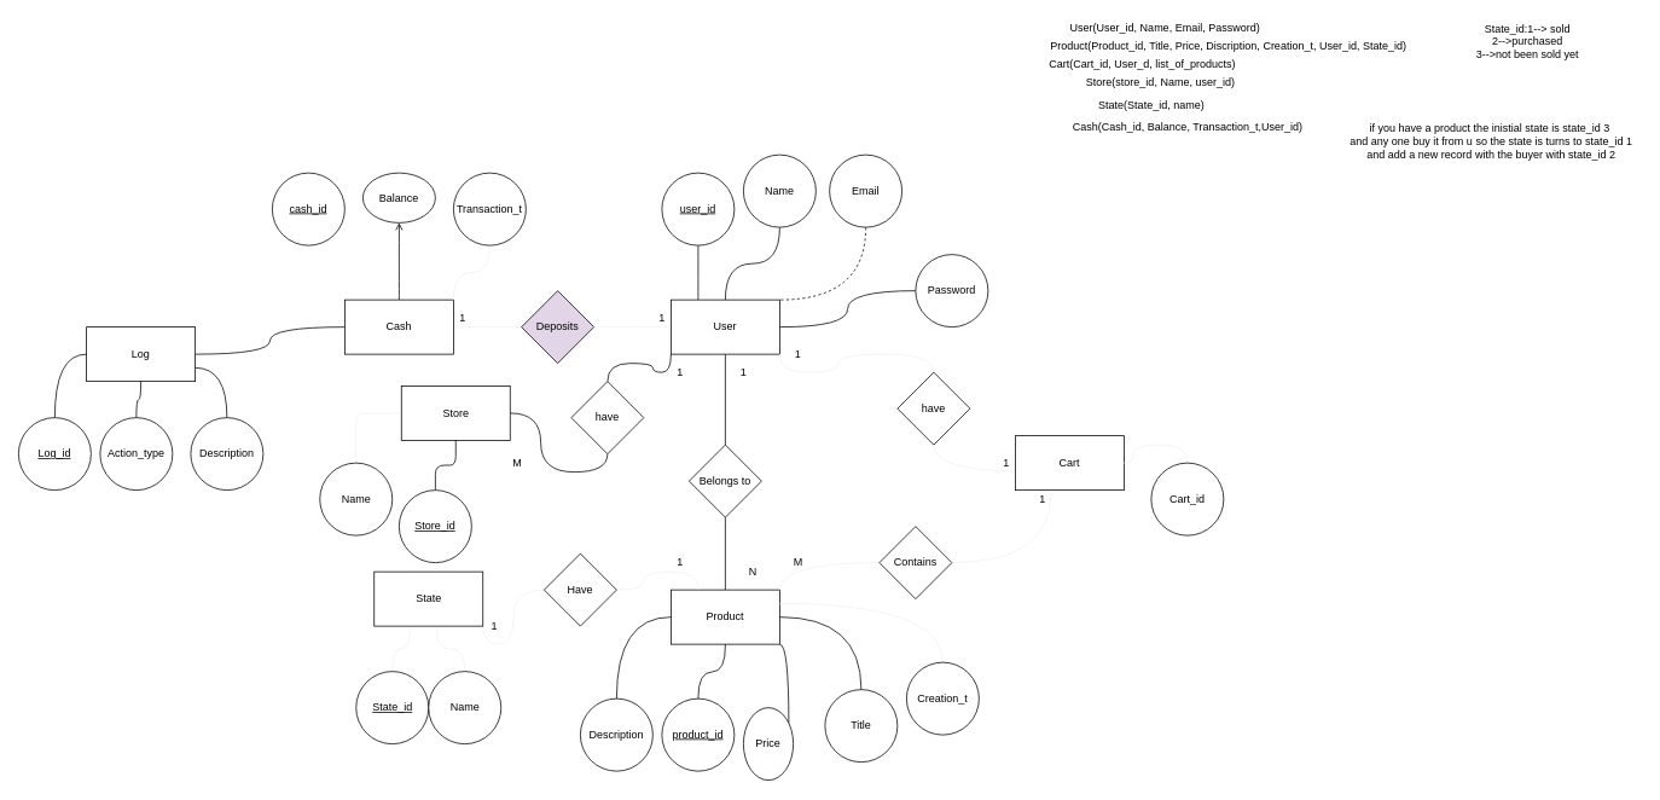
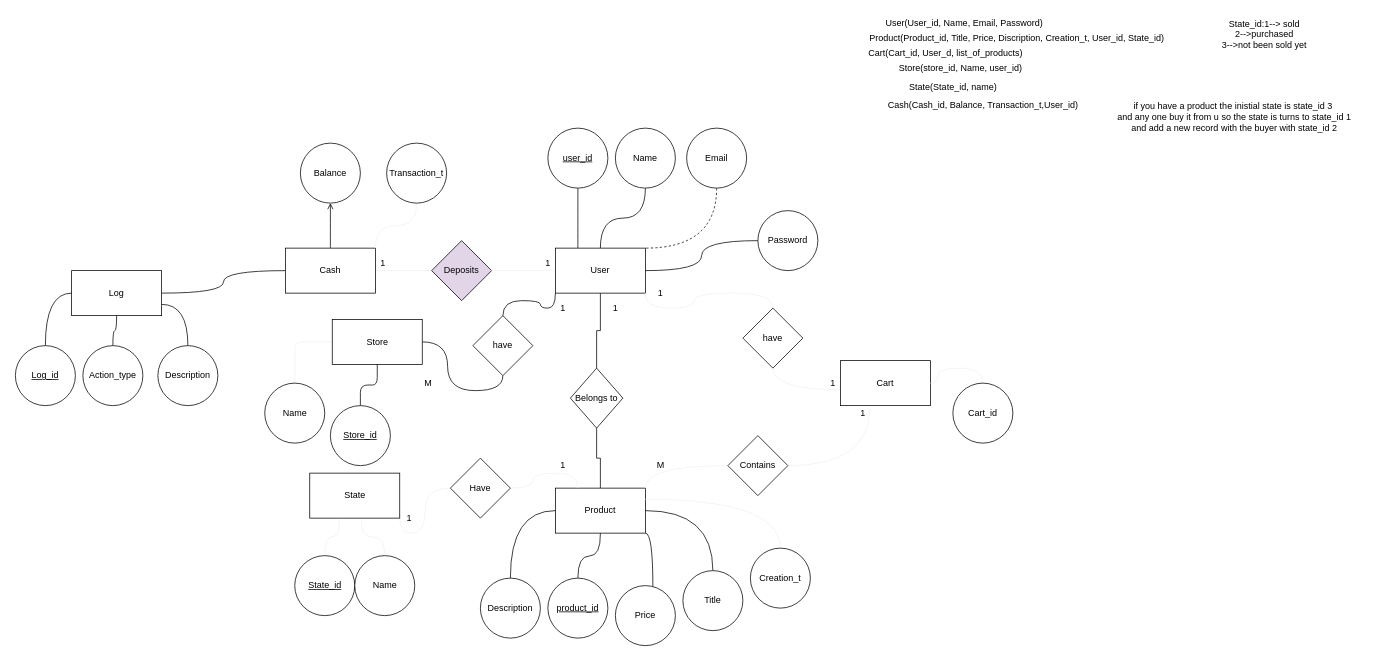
- <mxCell id="36" value="Balance" style="ellipse;whiteSpace=wrap;html=1;aspect=fixed;" parent="1" vertex="1"><mxGeometry x="400" y="190" width="80" height="55" as="geometry" /></mxCell>
+ <mxCell id="36" value="Balance" style="ellipse;whiteSpace=wrap;html=1;aspect=fixed;" parent="1" vertex="1"><mxGeometry x="400" y="190" width="80" height="80" as="geometry" /></mxCell>
- <mxCell id="35" value="&lt;u&gt;cash_id&lt;/u&gt;" style="ellipse;whiteSpace=wrap;html=1;aspect=fixed;" parent="1" vertex="1"><mxGeometry x="300" y="190" width="80" height="80" as="geometry" /></mxCell>
- <mxCell id="67" value="Transaction_t" style="ellipse;whiteSpace=wrap;html=1;aspect=fixed;" parent="1" vertex="1"><mxGeometry x="500" y="190" width="80" height="80" as="geometry" /></mxCell>
+ <mxCell id="67" value="Transaction_t" style="ellipse;whiteSpace=wrap;html=1;aspect=fixed;" parent="1" vertex="1"><mxGeometry x="515" y="190" width="80" height="80" as="geometry" /></mxCell>
- <mxCell id="20" value="&lt;u&gt;user_id&lt;/u&gt;" style="ellipse;whiteSpace=wrap;html=1;aspect=fixed;" parent="1" vertex="1"><mxGeometry x="730" y="190" width="80" height="80" as="geometry" /></mxCell>
+ <mxCell id="20" value="&lt;u&gt;user_id&lt;/u&gt;" style="ellipse;whiteSpace=wrap;html=1;aspect=fixed;" parent="1" vertex="1"><mxGeometry x="730" y="170" width="80" height="80" as="geometry" /></mxCell>
- <mxCell id="3" value="Belongs to" style="rhombus;whiteSpace=wrap;html=1;" parent="1" vertex="1"><mxGeometry x="760" y="490" width="80" height="80" as="geometry" /></mxCell>
+ <mxCell id="3" value="Belongs to" style="rhombus;whiteSpace=wrap;html=1;" parent="1" vertex="1"><mxGeometry x="760" y="490" width="70" height="80" as="geometry" /></mxCell>
- <mxCell id="40" value="N" style="text;html=1;align=center;verticalAlign=middle;resizable=0;points=[];autosize=1;strokeColor=none;" parent="1" vertex="1"><mxGeometry x="820" y="620" width="20" height="20" as="geometry" /></mxCell>
- <mxCell id="45" value="Price" style="ellipse;whiteSpace=wrap;html=1;aspect=fixed;" parent="1" vertex="1"><mxGeometry x="820" y="780" width="55" height="80" as="geometry" /></mxCell>
+ <mxCell id="45" value="Price" style="ellipse;whiteSpace=wrap;html=1;aspect=fixed;" parent="1" vertex="1"><mxGeometry x="820" y="780" width="80" height="80" as="geometry" /></mxCell>
